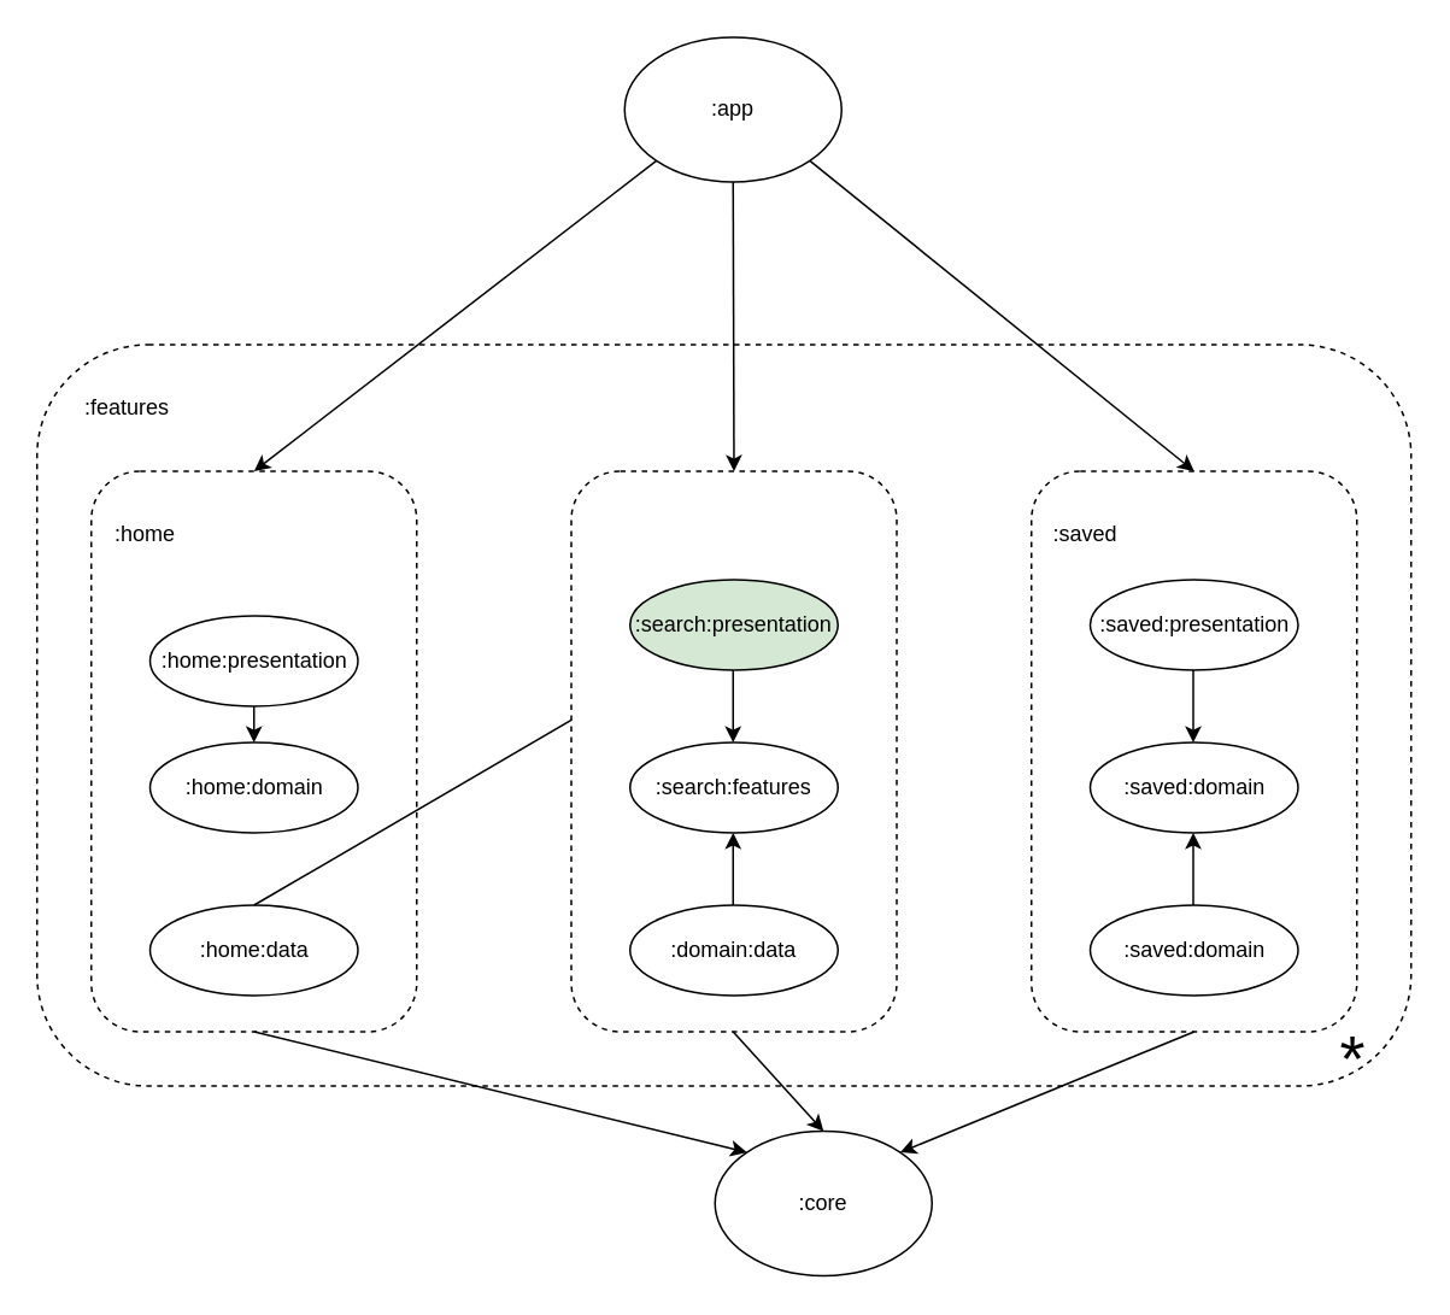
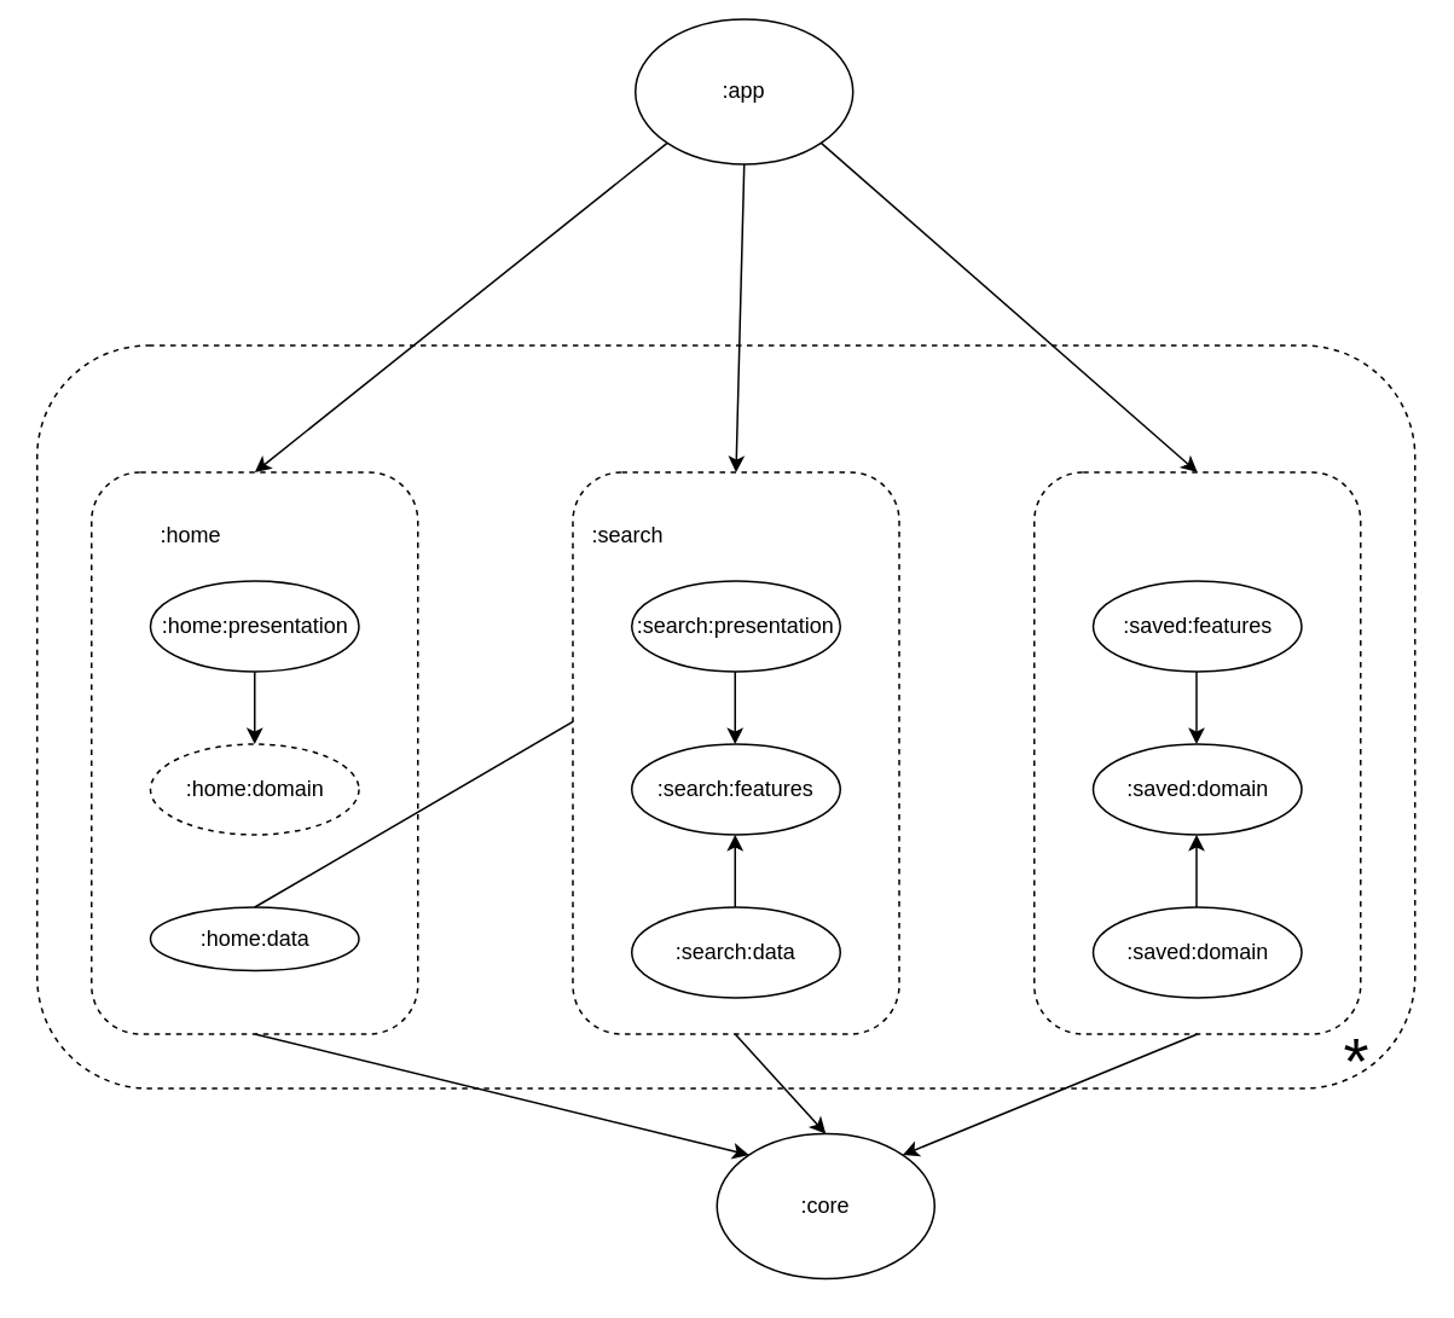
- <mxCell id="2" value=":app" style="ellipse;whiteSpace=wrap;html=1;strokeColor=#000000;" vertex="1" parent="1"><mxGeometry x="345" y="20" width="120" height="80" as="geometry" /></mxCell>
+ <mxCell id="2" value=":app" style="ellipse;whiteSpace=wrap;html=1;strokeColor=#000000;" vertex="1" parent="1"><mxGeometry x="350" y="10" width="120" height="80" as="geometry" /></mxCell>
- <mxCell id="4" value=":features" style="text;html=1;align=center;verticalAlign=middle;whiteSpace=wrap;rounded=0;" vertex="1" parent="1"><mxGeometry x="40" y="210" width="60" height="30" as="geometry" /></mxCell>
- <mxCell id="9" value=":home" style="text;html=1;align=center;verticalAlign=middle;whiteSpace=wrap;rounded=0;" vertex="1" parent="1"><mxGeometry x="50" y="280" width="60" height="30" as="geometry" /></mxCell>
+ <mxCell id="9" value=":home" style="text;html=1;align=center;verticalAlign=middle;whiteSpace=wrap;rounded=0;" vertex="1" parent="1"><mxGeometry x="75" y="280" width="60" height="30" as="geometry" /></mxCell>
+ <mxCell id="17" value=":search" style="text;html=1;align=center;verticalAlign=middle;whiteSpace=wrap;rounded=0;" vertex="1" parent="1"><mxGeometry x="315.5" y="280" width="60" height="30" as="geometry" /></mxCell>
- <mxCell id="18" value=":saved" style="text;html=1;align=center;verticalAlign=middle;whiteSpace=wrap;rounded=0;" vertex="1" parent="1"><mxGeometry x="570" y="280" width="60" height="30" as="geometry" /></mxCell>
- <mxCell id="14" value=":search:presentation" style="ellipse;whiteSpace=wrap;html=1;fillColor=#d5e8d4;" vertex="1" parent="1"><mxGeometry x="348" y="320" width="115" height="50" as="geometry" /></mxCell>
+ <mxCell id="14" value=":search:presentation" style="ellipse;whiteSpace=wrap;html=1;" vertex="1" parent="1"><mxGeometry x="348" y="320" width="115" height="50" as="geometry" /></mxCell>
- <mxCell id="19" value=":saved:presentation" style="ellipse;whiteSpace=wrap;html=1;" vertex="1" parent="1"><mxGeometry x="602.5" y="320" width="115" height="50" as="geometry" /></mxCell>
+ <mxCell id="19" value=":saved:features" style="ellipse;whiteSpace=wrap;html=1;" vertex="1" parent="1"><mxGeometry x="602.5" y="320" width="115" height="50" as="geometry" /></mxCell>
- <mxCell id="6" value=":home:presentation" style="ellipse;whiteSpace=wrap;html=1;" vertex="1" parent="1"><mxGeometry x="82.5" y="340" width="115" height="50" as="geometry" /></mxCell>
+ <mxCell id="6" value=":home:presentation" style="ellipse;whiteSpace=wrap;html=1;" vertex="1" parent="1"><mxGeometry x="82.5" y="320" width="115" height="50" as="geometry" /></mxCell>
- <mxCell id="7" value=":home:domain" style="ellipse;whiteSpace=wrap;html=1;" vertex="1" parent="1"><mxGeometry x="82.5" y="410" width="115" height="50" as="geometry" /></mxCell>
+ <mxCell id="7" value=":home:domain" style="ellipse;whiteSpace=wrap;html=1;dashed=1;" vertex="1" parent="1"><mxGeometry x="82.5" y="410" width="115" height="50" as="geometry" /></mxCell>
- <mxCell id="8" value=":home:data" style="ellipse;whiteSpace=wrap;html=1;" vertex="1" parent="1"><mxGeometry x="82.5" y="500" width="115" height="50" as="geometry" /></mxCell>
+ <mxCell id="8" value=":home:data" style="ellipse;whiteSpace=wrap;html=1;" vertex="1" parent="1"><mxGeometry x="82.5" y="500" width="115" height="35" as="geometry" /></mxCell>
- <mxCell id="16" value=":domain:data" style="ellipse;whiteSpace=wrap;html=1;" vertex="1" parent="1"><mxGeometry x="348" y="500" width="115" height="50" as="geometry" /></mxCell>
+ <mxCell id="16" value=":search:data" style="ellipse;whiteSpace=wrap;html=1;" vertex="1" parent="1"><mxGeometry x="348" y="500" width="115" height="50" as="geometry" /></mxCell>
